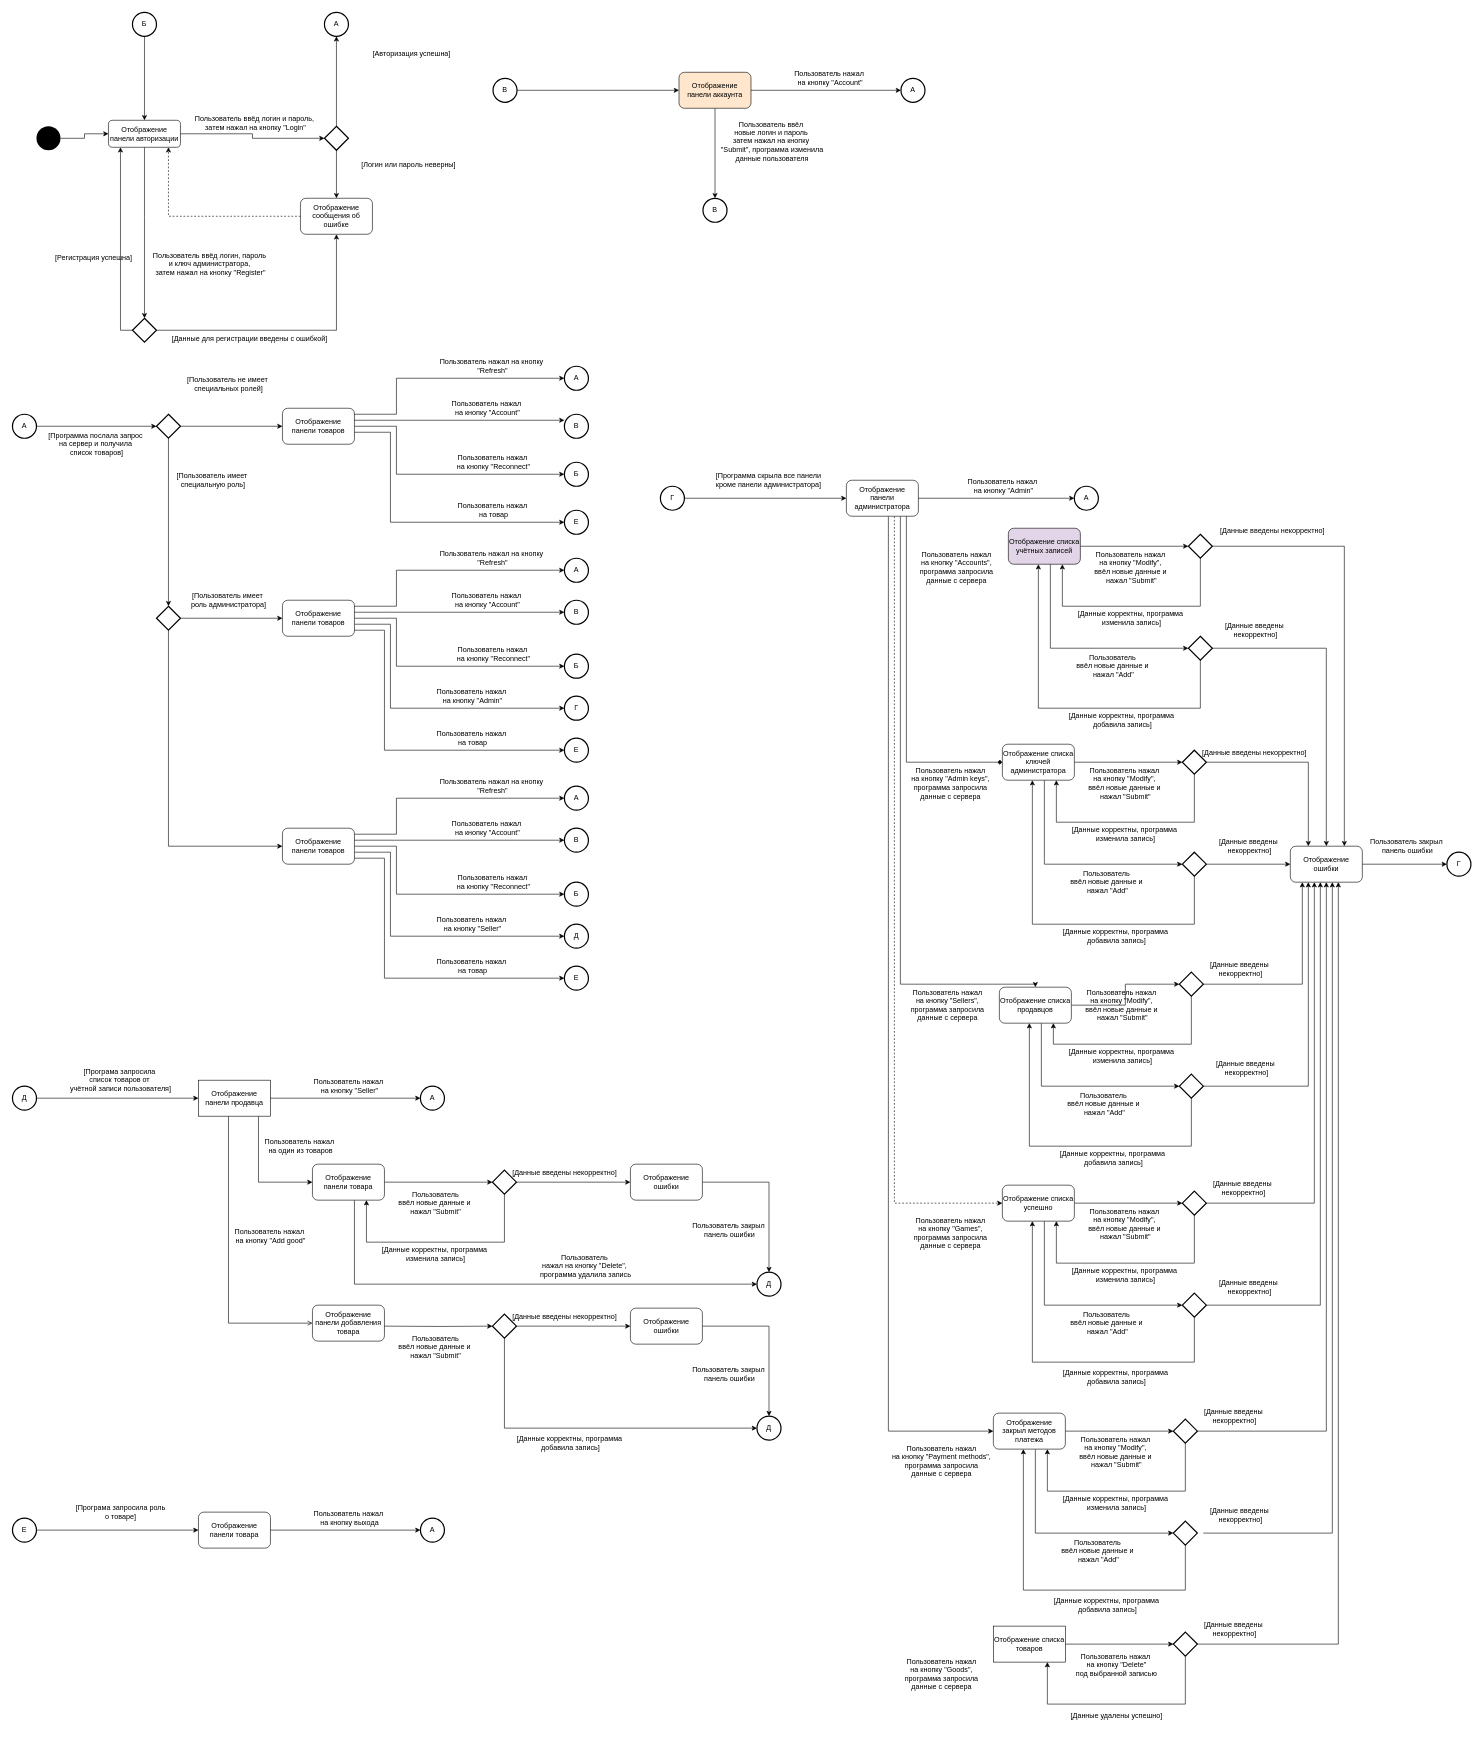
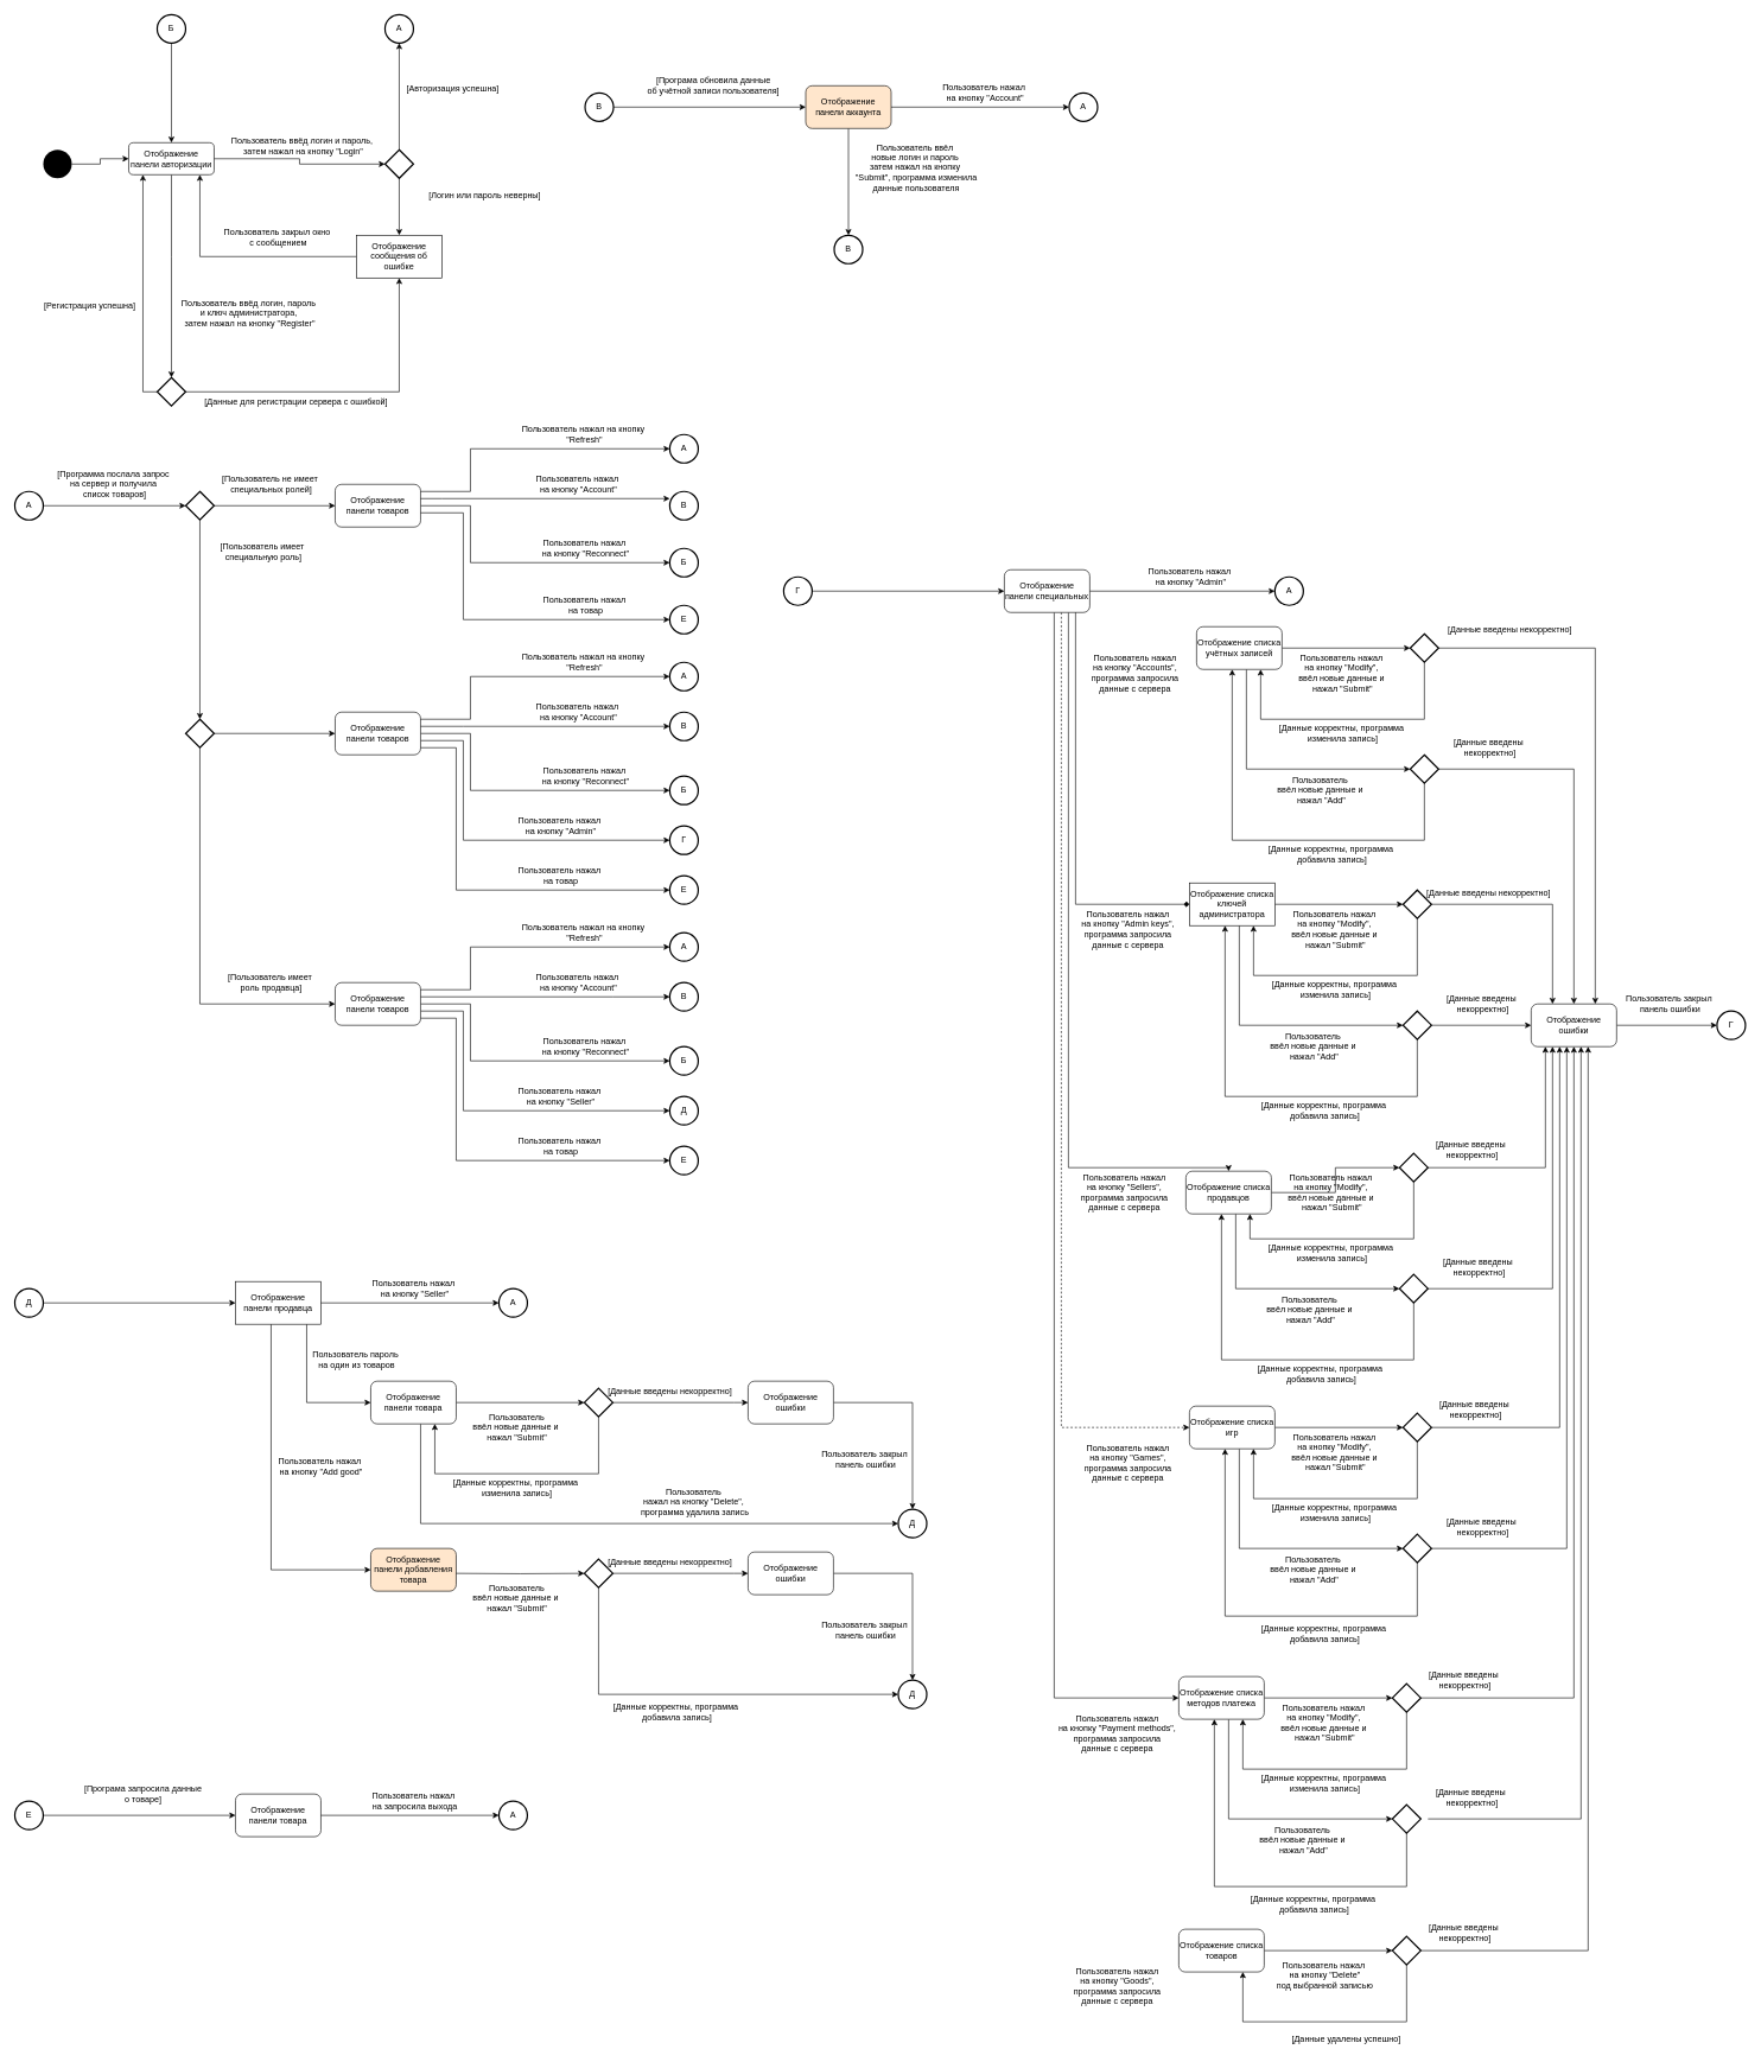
- <mxCell id="15" value="[Авторизация успешна]" style="text;html=1;align=center;verticalAlign=middle;resizable=0;points=[];autosize=1;strokeColor=none;fillColor=none;" parent="1" vertex="1"><mxGeometry x="610" y="75" width="150" height="30" as="geometry" /></mxCell>
+ <mxCell id="15" value="[Авторизация успешна]" style="text;html=1;align=center;verticalAlign=middle;resizable=0;points=[];autosize=1;strokeColor=none;fillColor=none;" parent="1" vertex="1"><mxGeometry x="560" y="110" width="150" height="30" as="geometry" /></mxCell>
+ <mxCell id="42" value="[Програма обновила данные&lt;div&gt;об учётной записи пользователя]&lt;/div&gt;" style="text;html=1;align=center;verticalAlign=middle;resizable=0;points=[];autosize=1;strokeColor=none;fillColor=none;" parent="1" vertex="1"><mxGeometry x="896" y="100" width="210" height="40" as="geometry" /></mxCell>
+ <mxCell id="28" value="Пользователь закрыл окно&amp;nbsp;&lt;div&gt;с сообщением&lt;/div&gt;" style="text;html=1;align=center;verticalAlign=middle;resizable=0;points=[];autosize=1;strokeColor=none;fillColor=none;" parent="1" vertex="1"><mxGeometry x="300" y="313" width="180" height="40" as="geometry" /></mxCell>
- <mxCell id="7" style="edgeStyle=orthogonalEdgeStyle;rounded=0;orthogonalLoop=1;jettySize=auto;html=1;dashed=1;" parent="1" source="8" target="6" edge="1"><mxGeometry relative="1" as="geometry"><Array as="points"><mxPoint x="280" y="360" /></Array></mxGeometry></mxCell>
+ <mxCell id="7" style="edgeStyle=orthogonalEdgeStyle;rounded=0;orthogonalLoop=1;jettySize=auto;html=1;" parent="1" source="8" target="6" edge="1"><mxGeometry relative="1" as="geometry"><Array as="points"><mxPoint x="280" y="360" /></Array></mxGeometry></mxCell>
- <mxCell id="8" value="Отображение сообщения об ошибке" style="rounded=1;whiteSpace=wrap;html=1;" parent="1" vertex="1"><mxGeometry x="500" y="330" width="120" height="60" as="geometry" /></mxCell>
+ <mxCell id="8" value="Отображение сообщения об ошибке" style="whiteSpace=wrap;html=1;rounded=0;" parent="1" vertex="1"><mxGeometry x="500" y="330" width="120" height="60" as="geometry" /></mxCell>
- <mxCell id="21" value="[Регистрация успешна]" style="text;html=1;align=center;verticalAlign=middle;resizable=0;points=[];autosize=1;strokeColor=none;fillColor=none;" parent="1" vertex="1"><mxGeometry x="80" y="415" width="150" height="30" as="geometry" /></mxCell>
+ <mxCell id="21" value="[Регистрация успешна]" style="text;html=1;align=center;verticalAlign=middle;resizable=0;points=[];autosize=1;strokeColor=none;fillColor=none;" parent="1" vertex="1"><mxGeometry x="50" y="415" width="150" height="30" as="geometry" /></mxCell>
- <mxCell id="19" value="[Данные для регистрации введены с ошибкой]" style="text;html=1;align=center;verticalAlign=middle;resizable=0;points=[];autosize=1;strokeColor=none;fillColor=none;" parent="1" vertex="1"><mxGeometry x="275" y="550" width="280" height="30" as="geometry" /></mxCell>
+ <mxCell id="19" value="[Данные для регистрации сервера с ошибкой]" style="text;html=1;align=center;verticalAlign=middle;resizable=0;points=[];autosize=1;strokeColor=none;fillColor=none;" parent="1" vertex="1"><mxGeometry x="275" y="550" width="280" height="30" as="geometry" /></mxCell>
- <mxCell id="35" value="[Пользователь не имеет&amp;nbsp;&lt;div&gt;специальных ролей]&lt;/div&gt;" style="text;html=1;align=center;verticalAlign=middle;resizable=0;points=[];autosize=1;strokeColor=none;fillColor=none;" parent="1" vertex="1"><mxGeometry x="300" y="620" width="160" height="40" as="geometry" /></mxCell>
+ <mxCell id="35" value="[Пользователь не имеет&amp;nbsp;&lt;div&gt;специальных ролей]&lt;/div&gt;" style="text;html=1;align=center;verticalAlign=middle;resizable=0;points=[];autosize=1;strokeColor=none;fillColor=none;" parent="1" vertex="1"><mxGeometry x="300" y="660" width="160" height="40" as="geometry" /></mxCell>
- <mxCell id="29" value="&lt;div&gt;&lt;span style=&quot;background-color: initial;&quot;&gt;[Программа послала запрос&amp;nbsp;&lt;/span&gt;&lt;/div&gt;&lt;div&gt;&lt;span style=&quot;background-color: initial;&quot;&gt;на сервер и получила&amp;nbsp;&lt;/span&gt;&lt;/div&gt;&lt;div&gt;&lt;span style=&quot;background-color: initial;&quot;&gt;список товаров]&lt;/span&gt;&lt;/div&gt;" style="text;html=1;align=center;verticalAlign=middle;resizable=0;points=[];autosize=1;strokeColor=none;fillColor=none;" parent="1" vertex="1"><mxGeometry x="70" y="710" width="180" height="60" as="geometry" /></mxCell>
+ <mxCell id="29" value="&lt;div&gt;&lt;span style=&quot;background-color: initial;&quot;&gt;[Программа послала запрос&amp;nbsp;&lt;/span&gt;&lt;/div&gt;&lt;div&gt;&lt;span style=&quot;background-color: initial;&quot;&gt;на сервер и получила&amp;nbsp;&lt;/span&gt;&lt;/div&gt;&lt;div&gt;&lt;span style=&quot;background-color: initial;&quot;&gt;список товаров]&lt;/span&gt;&lt;/div&gt;" style="text;html=1;align=center;verticalAlign=middle;resizable=0;points=[];autosize=1;strokeColor=none;fillColor=none;" parent="1" vertex="1"><mxGeometry x="70" y="650" width="180" height="60" as="geometry" /></mxCell>
- <mxCell id="187" value="[Пользователь имеет&amp;nbsp;&lt;div&gt;&lt;span style=&quot;background-color: initial;&quot;&gt;специальную роль]&lt;/span&gt;&lt;/div&gt;" style="text;html=1;align=center;verticalAlign=middle;resizable=0;points=[];autosize=1;strokeColor=none;fillColor=none;" parent="1" vertex="1"><mxGeometry x="284" y="780" width="140" height="40" as="geometry" /></mxCell>
+ <mxCell id="187" value="[Пользователь имеет&amp;nbsp;&lt;div&gt;&lt;span style=&quot;background-color: initial;&quot;&gt;специальную роль]&lt;/span&gt;&lt;/div&gt;" style="text;html=1;align=center;verticalAlign=middle;resizable=0;points=[];autosize=1;strokeColor=none;fillColor=none;" parent="1" vertex="1"><mxGeometry x="299" y="755" width="140" height="40" as="geometry" /></mxCell>
- <mxCell id="73" value="[Программа скрыла все панели&lt;br&gt;кроме панели администратора&lt;span style=&quot;background-color: initial;&quot;&gt;]&lt;/span&gt;" style="text;html=1;align=center;verticalAlign=middle;resizable=0;points=[];autosize=1;strokeColor=none;fillColor=none;" parent="1" vertex="1"><mxGeometry x="1180" y="780" width="200" height="40" as="geometry" /></mxCell>
- <mxCell id="70" value="Отображение панели администратора" style="rounded=1;whiteSpace=wrap;html=1;" parent="1" vertex="1"><mxGeometry x="1410" y="800" width="120" height="60" as="geometry" /></mxCell>
+ <mxCell id="70" value="Отображение панели специальных" style="rounded=1;whiteSpace=wrap;html=1;" parent="1" vertex="1"><mxGeometry x="1410" y="800" width="120" height="60" as="geometry" /></mxCell>
- <mxCell id="77" value="Отображение списка учётных записей" style="rounded=1;whiteSpace=wrap;html=1;fillColor=#e1d5e7;" parent="1" vertex="1"><mxGeometry x="1680" y="880" width="120" height="60" as="geometry" /></mxCell>
+ <mxCell id="77" value="Отображение списка учётных записей" style="rounded=1;whiteSpace=wrap;html=1;" parent="1" vertex="1"><mxGeometry x="1680" y="880" width="120" height="60" as="geometry" /></mxCell>
- <mxCell id="64" value="[Пользователь имеет&amp;nbsp;&lt;div&gt;роль администратора&lt;span style=&quot;background-color: initial;&quot;&gt;]&lt;/span&gt;&lt;/div&gt;" style="text;html=1;align=center;verticalAlign=middle;resizable=0;points=[];autosize=1;strokeColor=none;fillColor=none;" parent="1" vertex="1"><mxGeometry x="305" y="980" width="150" height="40" as="geometry" /></mxCell>
- <mxCell id="97" value="Отображение списка ключей администратора" style="rounded=1;whiteSpace=wrap;html=1;" parent="1" vertex="1"><mxGeometry x="1670" y="1240" width="120" height="60" as="geometry" /></mxCell>
+ <mxCell id="97" value="Отображение списка ключей администратора" style="whiteSpace=wrap;html=1;rounded=0;" parent="1" vertex="1"><mxGeometry x="1670" y="1240" width="120" height="60" as="geometry" /></mxCell>
+ <mxCell id="182" value="[Пользователь имеет&amp;nbsp;&lt;div&gt;роль продавца&lt;span style=&quot;background-color: initial;&quot;&gt;]&lt;/span&gt;&lt;/div&gt;" style="text;html=1;align=center;verticalAlign=middle;resizable=0;points=[];autosize=1;strokeColor=none;fillColor=none;" parent="1" vertex="1"><mxGeometry x="310" y="1360" width="140" height="40" as="geometry" /></mxCell>
- <mxCell id="193" value="[Програма запросила&amp;nbsp;&lt;div&gt;список товаров от&amp;nbsp;&lt;/div&gt;&lt;div&gt;учётной записи пользователя&lt;span style=&quot;background-color: initial;&quot;&gt;]&lt;/span&gt;&lt;/div&gt;" style="text;html=1;align=center;verticalAlign=middle;resizable=0;points=[];autosize=1;strokeColor=none;fillColor=none;" parent="1" vertex="1"><mxGeometry x="105" y="1770" width="190" height="60" as="geometry" /></mxCell>
- <mxCell id="197" value="Пользователь нажал&amp;nbsp;&lt;div&gt;на один из товаров&lt;/div&gt;" style="text;html=1;align=center;verticalAlign=middle;resizable=0;points=[];autosize=1;strokeColor=none;fillColor=none;" parent="1" vertex="1"><mxGeometry x="430" y="1890" width="140" height="40" as="geometry" /></mxCell>
+ <mxCell id="197" value="Пользователь пароль&amp;nbsp;&lt;div&gt;на один из товаров&lt;/div&gt;" style="text;html=1;align=center;verticalAlign=middle;resizable=0;points=[];autosize=1;strokeColor=none;fillColor=none;" parent="1" vertex="1"><mxGeometry x="430" y="1890" width="140" height="40" as="geometry" /></mxCell>
- <mxCell id="133" value="Отображение списка успешно" style="rounded=1;whiteSpace=wrap;html=1;" parent="1" vertex="1"><mxGeometry x="1670" y="1975" width="120" height="60" as="geometry" /></mxCell>
+ <mxCell id="133" value="Отображение списка игр" style="rounded=1;whiteSpace=wrap;html=1;" parent="1" vertex="1"><mxGeometry x="1670" y="1975" width="120" height="60" as="geometry" /></mxCell>
- <mxCell id="189" style="edgeStyle=orthogonalEdgeStyle;rounded=0;orthogonalLoop=1;jettySize=auto;html=1;endArrow=open;" edge="1" parent="1" source="190" target="212"><mxGeometry relative="1" as="geometry"><Array as="points"><mxPoint x="380" y="2205" /></Array></mxGeometry></mxCell>
+ <mxCell id="189" style="edgeStyle=orthogonalEdgeStyle;rounded=0;orthogonalLoop=1;jettySize=auto;html=1;" edge="1" parent="1" source="190" target="212"><mxGeometry relative="1" as="geometry"><Array as="points"><mxPoint x="380" y="2205" /></Array></mxGeometry></mxCell>
- <mxCell id="212" value="Отображение панели добавления товара" style="rounded=1;whiteSpace=wrap;html=1;" vertex="1" parent="1"><mxGeometry x="520" y="2175" width="120" height="60" as="geometry" /></mxCell>
+ <mxCell id="212" value="Отображение панели добавления товара" style="rounded=1;whiteSpace=wrap;html=1;fillColor=#ffe6cc;" vertex="1" parent="1"><mxGeometry x="520" y="2175" width="120" height="60" as="geometry" /></mxCell>
- <mxCell id="149" value="Отображение закрыл методов платежа" style="rounded=1;whiteSpace=wrap;html=1;" parent="1" vertex="1"><mxGeometry x="1655" y="2355" width="120" height="60" as="geometry" /></mxCell>
+ <mxCell id="149" value="Отображение списка методов платежа" style="rounded=1;whiteSpace=wrap;html=1;" parent="1" vertex="1"><mxGeometry x="1655" y="2355" width="120" height="60" as="geometry" /></mxCell>
- <mxCell id="228" value="[Програма запросила роль&lt;div&gt;&lt;span style=&quot;background-color: initial;&quot;&gt;о товаре]&lt;/span&gt;&lt;/div&gt;" style="text;html=1;align=center;verticalAlign=middle;resizable=0;points=[];autosize=1;strokeColor=none;fillColor=none;" vertex="1" parent="1"><mxGeometry x="105" y="2500" width="190" height="40" as="geometry" /></mxCell>
+ <mxCell id="228" value="[Програма запросила данные&lt;div&gt;&lt;span style=&quot;background-color: initial;&quot;&gt;о товаре]&lt;/span&gt;&lt;/div&gt;" style="text;html=1;align=center;verticalAlign=middle;resizable=0;points=[];autosize=1;strokeColor=none;fillColor=none;" vertex="1" parent="1"><mxGeometry x="105" y="2500" width="190" height="40" as="geometry" /></mxCell>
- <mxCell id="230" value="Пользователь нажал&lt;div&gt;&amp;nbsp;на кнопку выхода&lt;/div&gt;" style="text;html=1;align=center;verticalAlign=middle;resizable=0;points=[];autosize=1;strokeColor=none;fillColor=none;" vertex="1" parent="1"><mxGeometry x="510" y="2510" width="140" height="40" as="geometry" /></mxCell>
+ <mxCell id="230" value="Пользователь нажал&lt;div&gt;&amp;nbsp;на запросила выхода&lt;/div&gt;" style="text;html=1;align=center;verticalAlign=middle;resizable=0;points=[];autosize=1;strokeColor=none;fillColor=none;" vertex="1" parent="1"><mxGeometry x="510" y="2510" width="140" height="40" as="geometry" /></mxCell>
- <mxCell id="164" value="Отображение списка товаров" style="whiteSpace=wrap;html=1;rounded=0;" parent="1" vertex="1"><mxGeometry x="1655" y="2710" width="120" height="60" as="geometry" /></mxCell>
+ <mxCell id="164" value="Отображение списка товаров" style="rounded=1;whiteSpace=wrap;html=1;" parent="1" vertex="1"><mxGeometry x="1655" y="2710" width="120" height="60" as="geometry" /></mxCell>
- <mxCell id="169" value="[Данные удалены успешно&lt;span style=&quot;background-color: initial;&quot;&gt;]&lt;/span&gt;" style="text;html=1;align=center;verticalAlign=middle;resizable=0;points=[];autosize=1;strokeColor=none;fillColor=none;" parent="1" vertex="1"><mxGeometry x="1770" y="2845" width="180" height="30" as="geometry" /></mxCell>
+ <mxCell id="169" value="[Данные удалены успешно&lt;span style=&quot;background-color: initial;&quot;&gt;]&lt;/span&gt;" style="text;html=1;align=center;verticalAlign=middle;resizable=0;points=[];autosize=1;strokeColor=none;fillColor=none;" parent="1" vertex="1"><mxGeometry x="1800" y="2850" width="180" height="30" as="geometry" /></mxCell>
